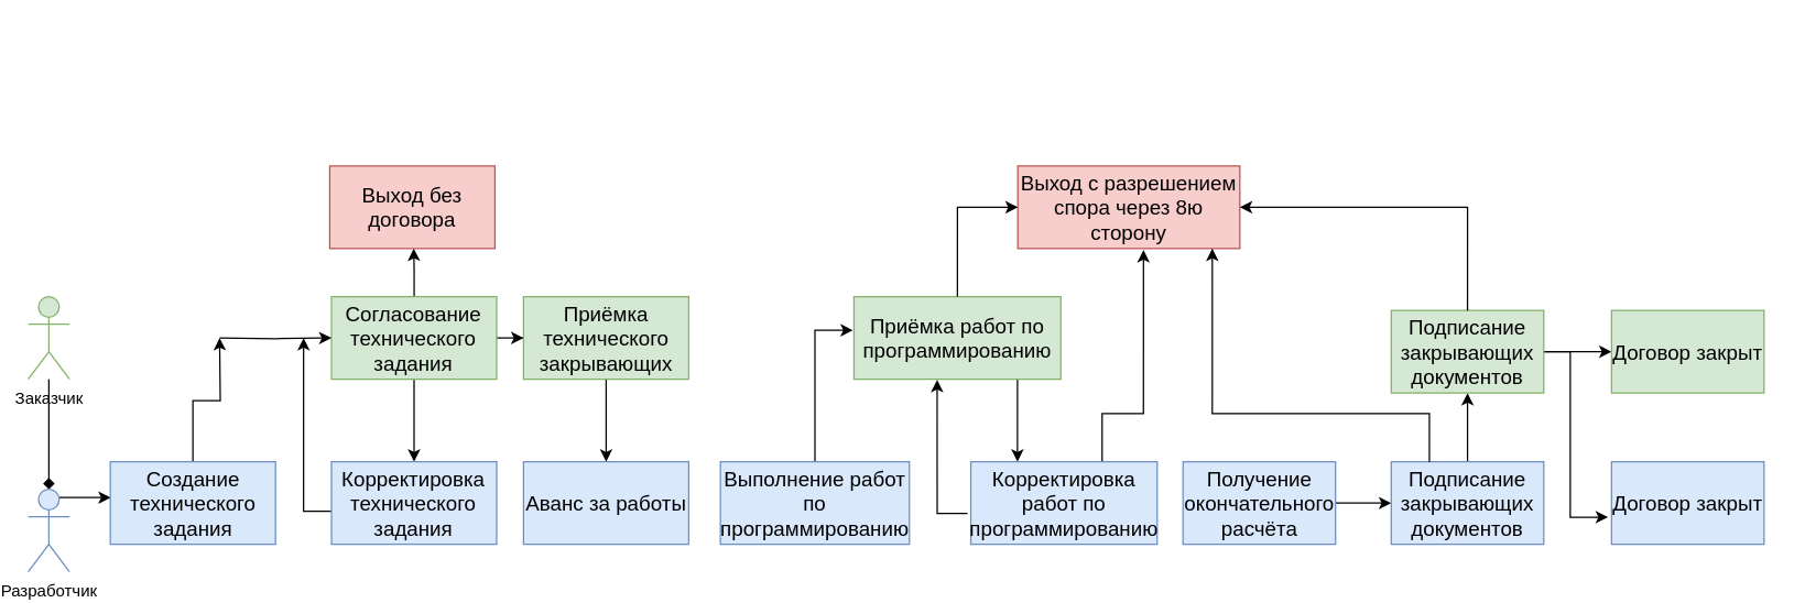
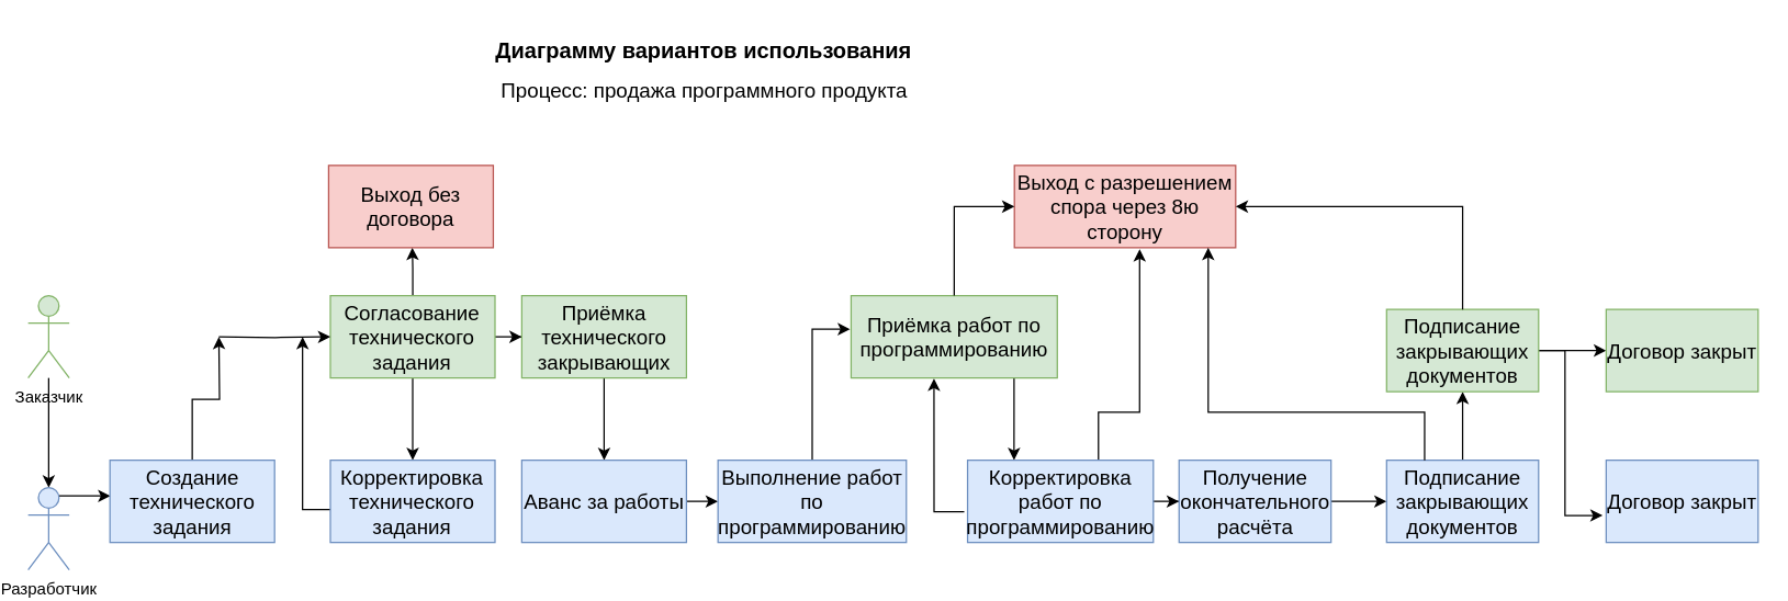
+ <mxCell id="2" value="Диаграмму вариантов использования" style="text;whiteSpace=wrap;html=1;fontStyle=1;fontSize=16;" parent="1" vertex="1"><mxGeometry x="359" y="20" width="427.75" height="20" as="geometry" /></mxCell>
+ <mxCell id="3" value="&lt;span&gt;&lt;/span&gt;&lt;span&gt;&lt;/span&gt;&lt;span&gt;&lt;font style=&quot;font-size: 15px&quot;&gt;Процесс: продажа программного продукта&lt;/font&gt;&lt;/span&gt;" style="text;whiteSpace=wrap;html=1;" vertex="1" parent="1"><mxGeometry x="362.5" y="50" width="307.75" height="30" as="geometry" /></mxCell>
- <mxCell id="4" value="" style="edgeStyle=orthogonalEdgeStyle;rounded=0;orthogonalLoop=1;jettySize=auto;html=1;fontSize=15;endArrow=diamond;" edge="1" parent="1" source="5" target="7"><mxGeometry relative="1" as="geometry" /></mxCell>
+ <mxCell id="4" value="" style="edgeStyle=orthogonalEdgeStyle;rounded=0;orthogonalLoop=1;jettySize=auto;html=1;fontSize=15;" edge="1" parent="1" source="5" target="7"><mxGeometry relative="1" as="geometry" /></mxCell>
+ <mxCell id="19" value="" style="edgeStyle=orthogonalEdgeStyle;rounded=0;orthogonalLoop=1;jettySize=auto;html=1;fontSize=15;" edge="1" parent="1" source="20" target="22"><mxGeometry relative="1" as="geometry" /></mxCell>
+ <mxCell id="26" value="" style="edgeStyle=orthogonalEdgeStyle;rounded=0;orthogonalLoop=1;jettySize=auto;html=1;fontSize=15;" edge="1" parent="1" source="28" target="30"><mxGeometry relative="1" as="geometry" /></mxCell>
